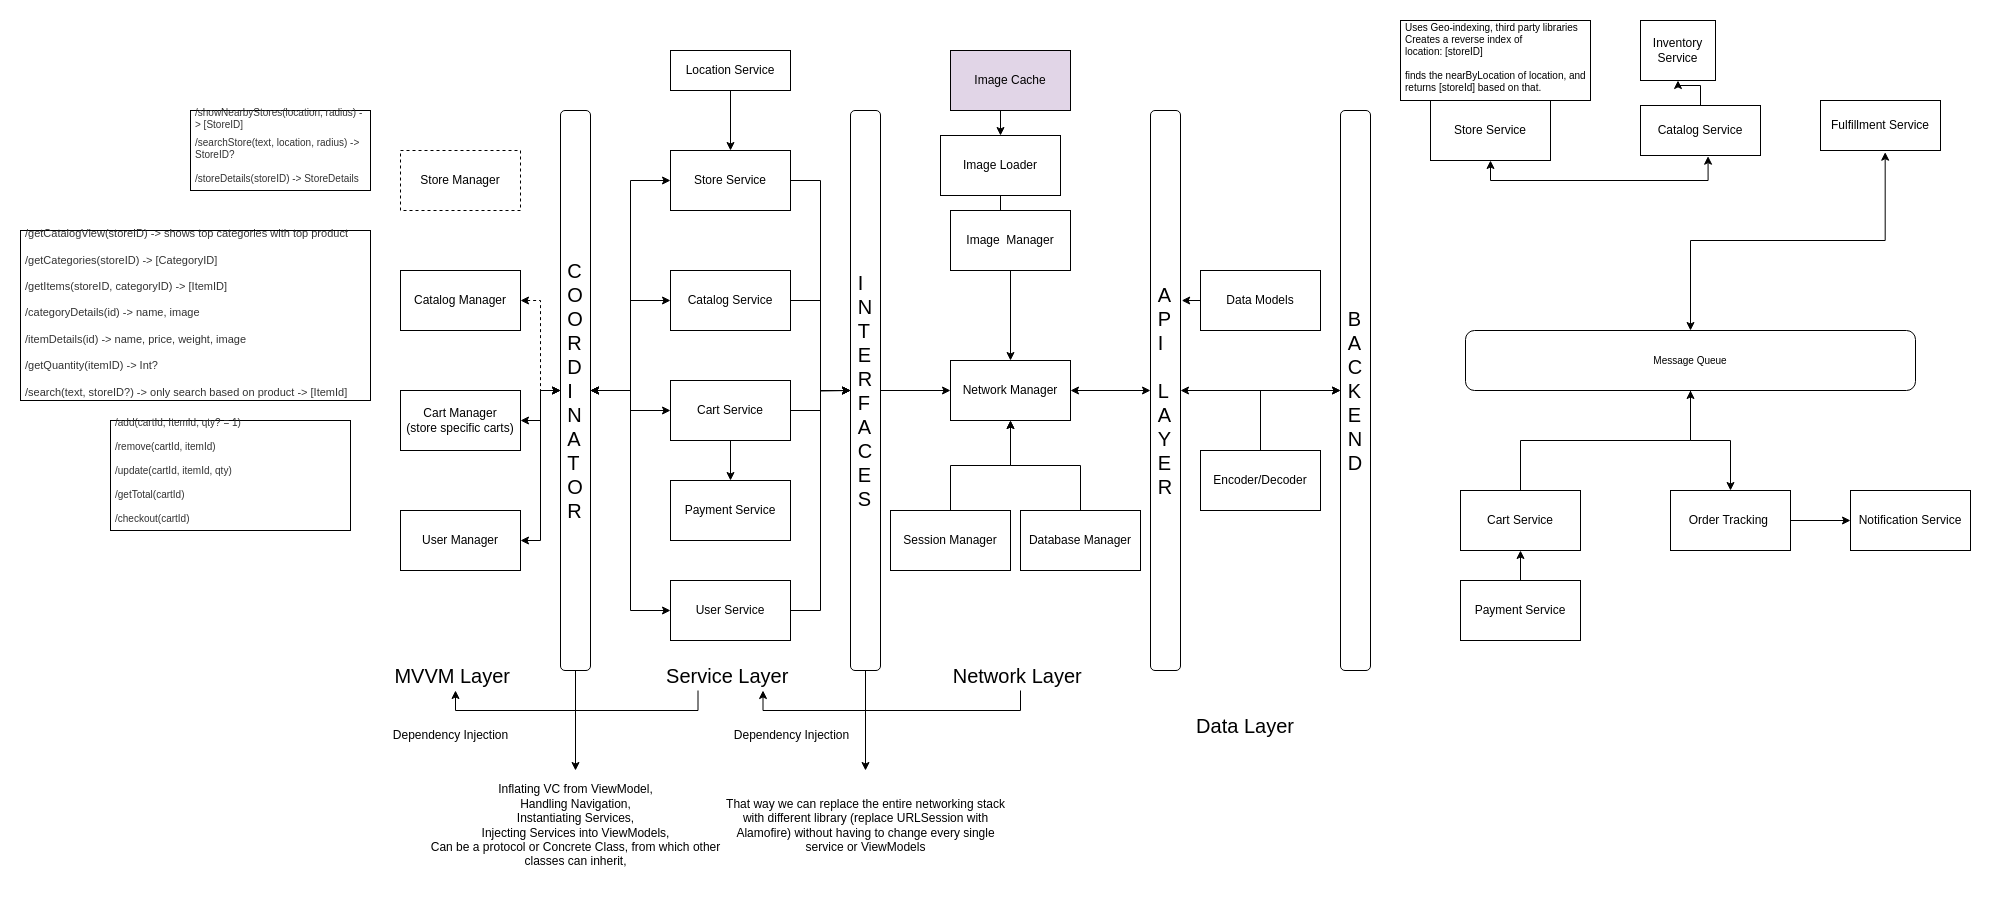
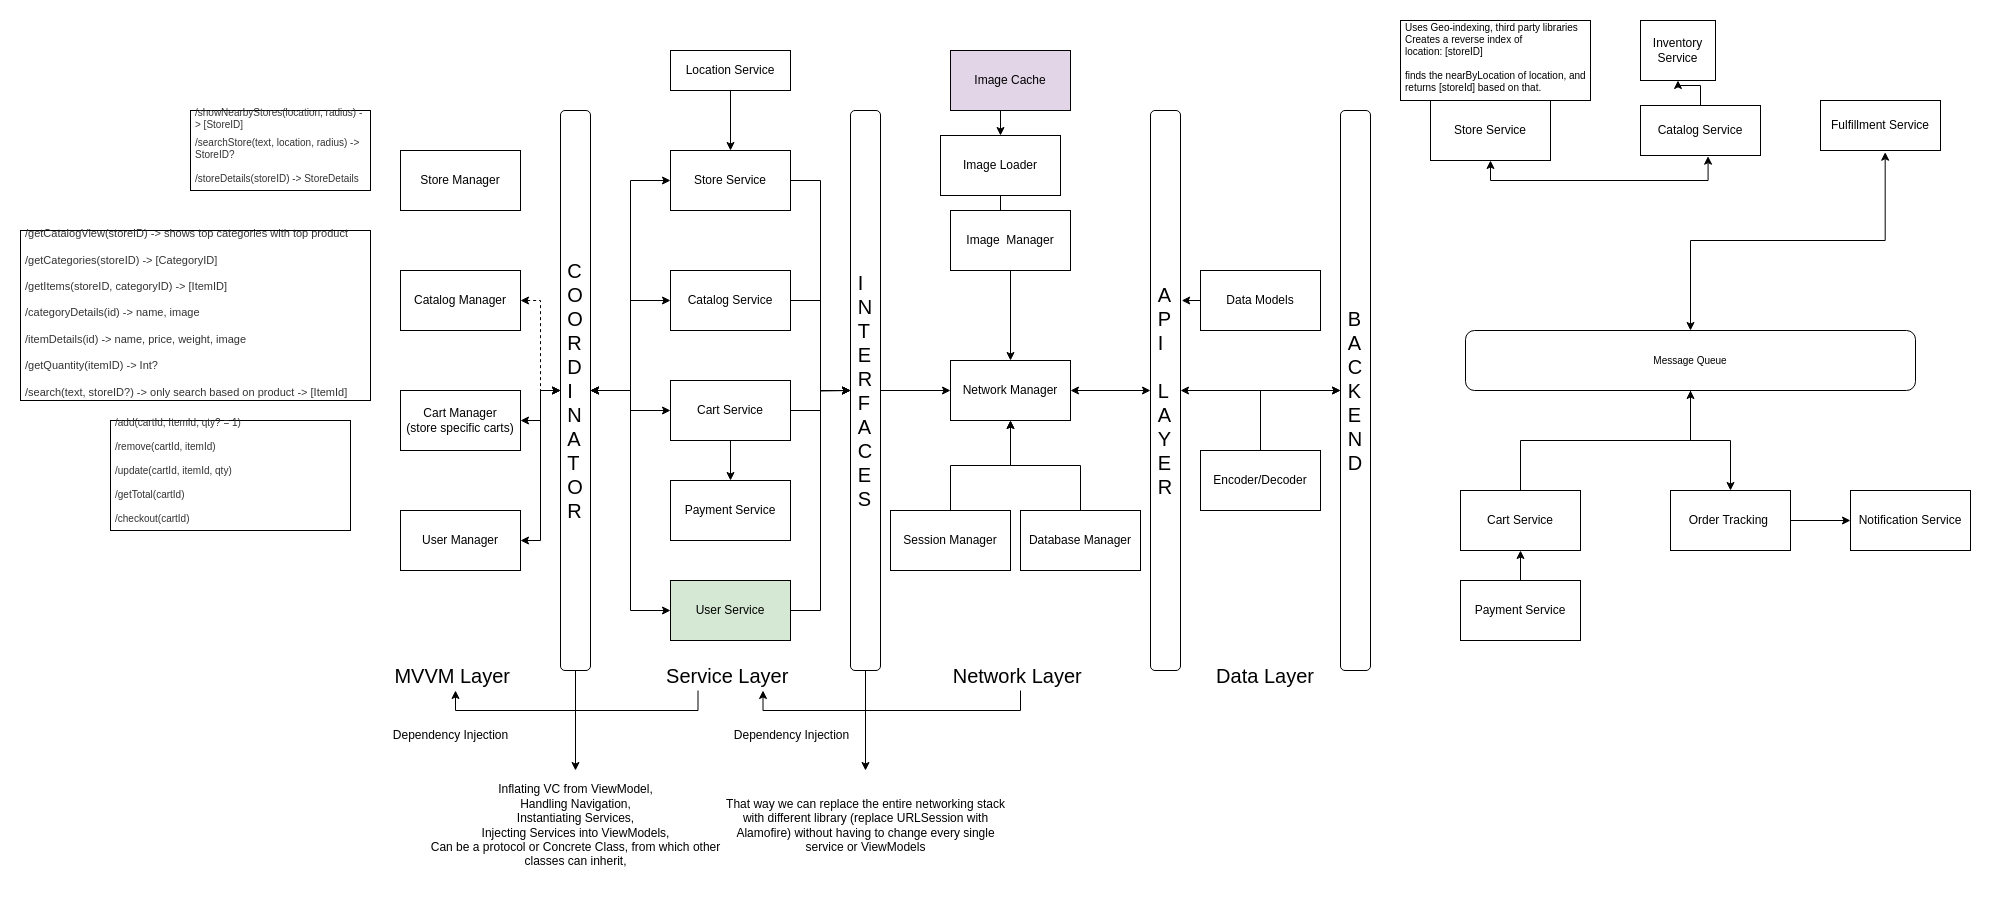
- <mxCell id="2" value="Store Manager" style="rounded=0;whiteSpace=wrap;html=1;dashed=1;" vertex="1" parent="1"><mxGeometry x="400" y="150" width="120" height="60" as="geometry" /></mxCell>
+ <mxCell id="2" value="Store Manager" style="rounded=0;whiteSpace=wrap;html=1;" vertex="1" parent="1"><mxGeometry x="400" y="150" width="120" height="60" as="geometry" /></mxCell>
- <mxCell id="45" value="User Service" style="rounded=0;whiteSpace=wrap;html=1;" vertex="1" parent="1"><mxGeometry x="670" y="580" width="120" height="60" as="geometry" /></mxCell>
+ <mxCell id="45" value="User Service" style="rounded=0;whiteSpace=wrap;html=1;fillColor=#d5e8d4;" vertex="1" parent="1"><mxGeometry x="670" y="580" width="120" height="60" as="geometry" /></mxCell>
- <mxCell id="50" value="Data Layer" style="text;html=1;strokeColor=none;fillColor=none;align=center;verticalAlign=middle;whiteSpace=wrap;rounded=0;fontSize=20;" vertex="1" parent="1"><mxGeometry x="1180" y="710" width="130" height="30" as="geometry" /></mxCell>
+ <mxCell id="50" value="Data Layer" style="text;html=1;strokeColor=none;fillColor=none;align=center;verticalAlign=middle;whiteSpace=wrap;rounded=0;fontSize=20;" vertex="1" parent="1"><mxGeometry x="1200" y="660" width="130" height="30" as="geometry" /></mxCell>
